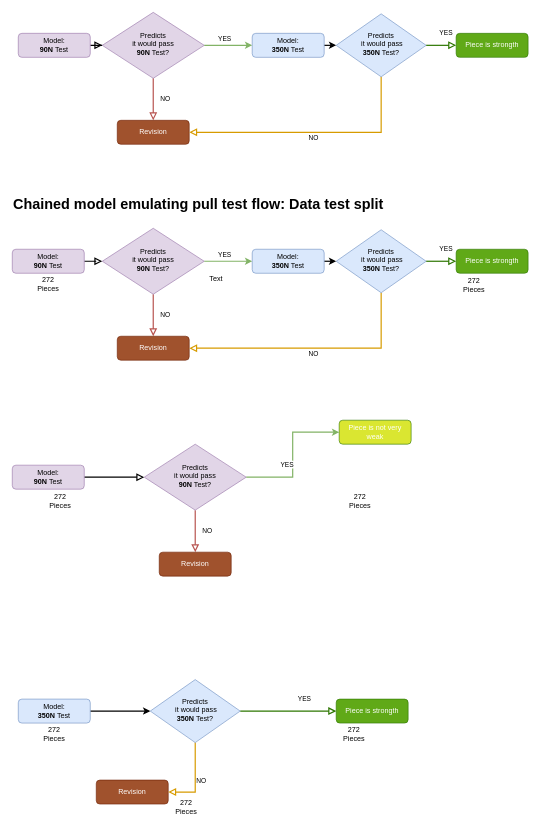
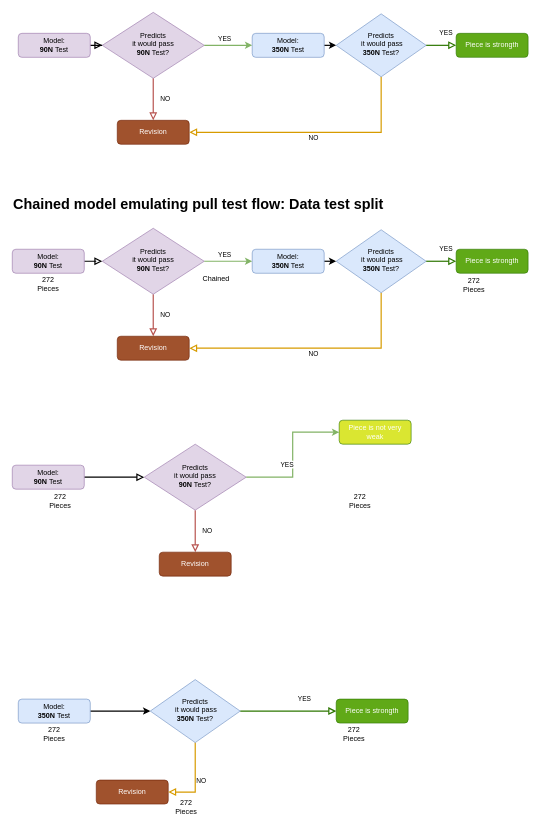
- <mxCell id="41" value="Text" style="text;html=1;strokeColor=none;fillColor=none;align=center;verticalAlign=middle;whiteSpace=wrap;rounded=0;" vertex="1" parent="1"><mxGeometry x="330" y="450" width="60" height="30" as="geometry" /></mxCell>
+ <mxCell id="41" value="Chained" style="text;html=1;strokeColor=none;fillColor=none;align=center;verticalAlign=middle;whiteSpace=wrap;rounded=0;" vertex="1" parent="1"><mxGeometry x="330" y="450" width="60" height="30" as="geometry" /></mxCell>
